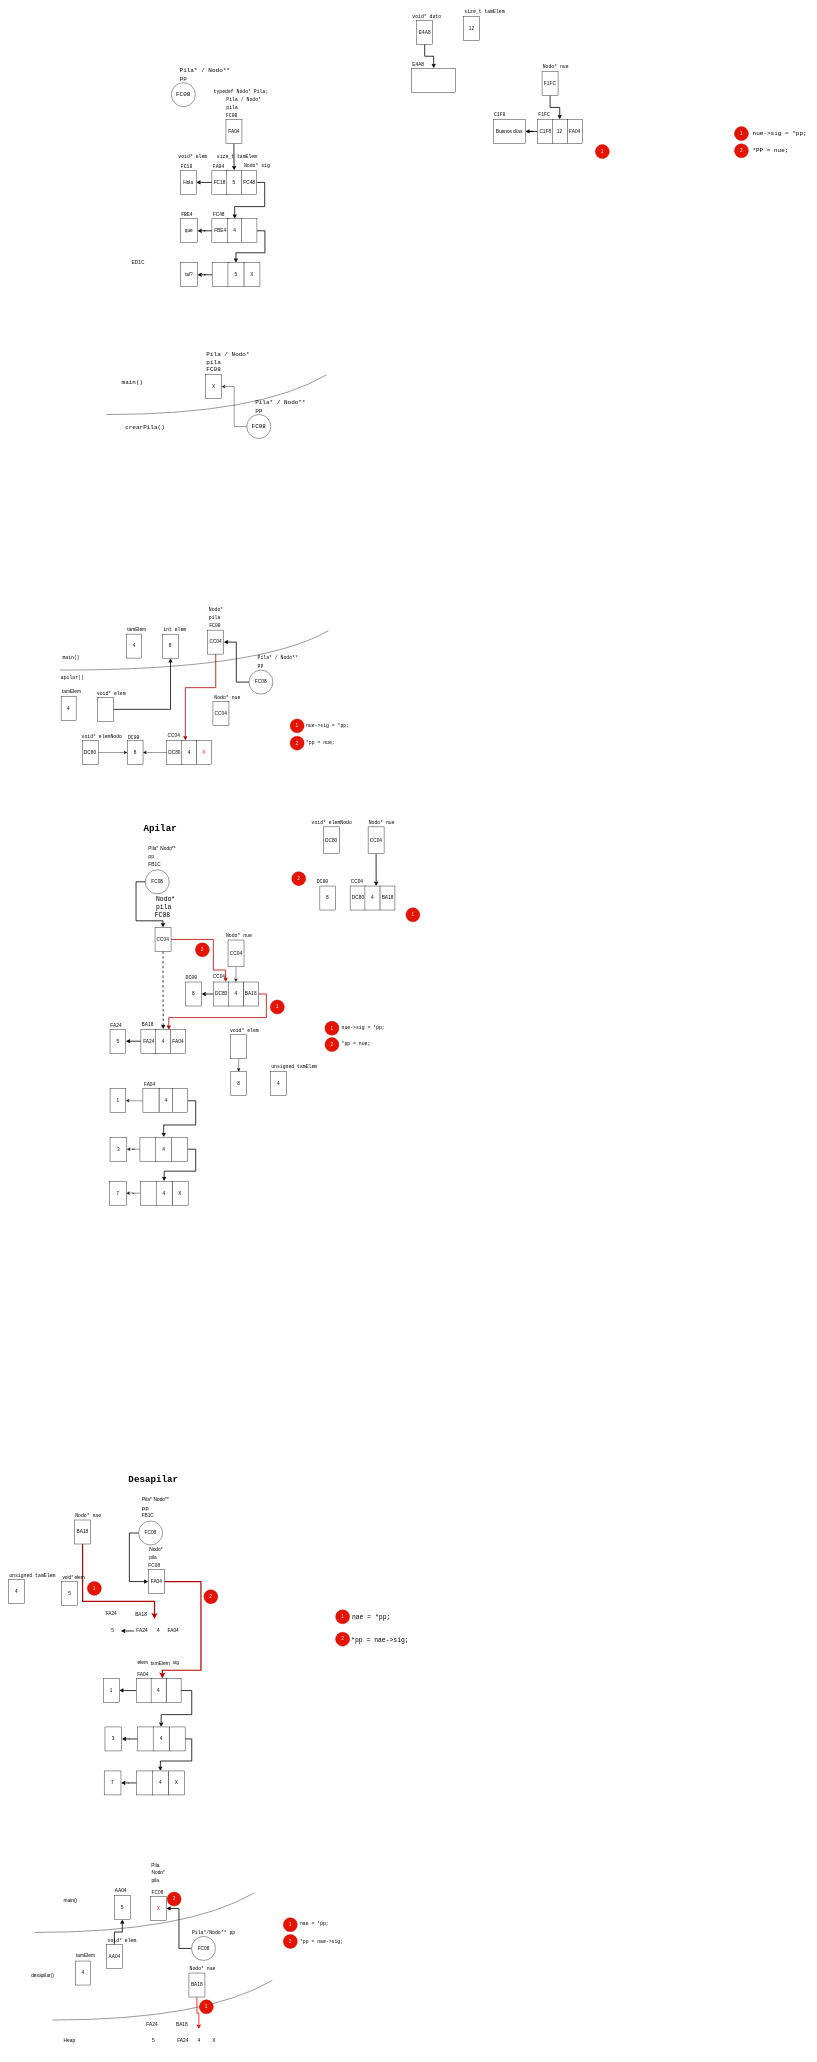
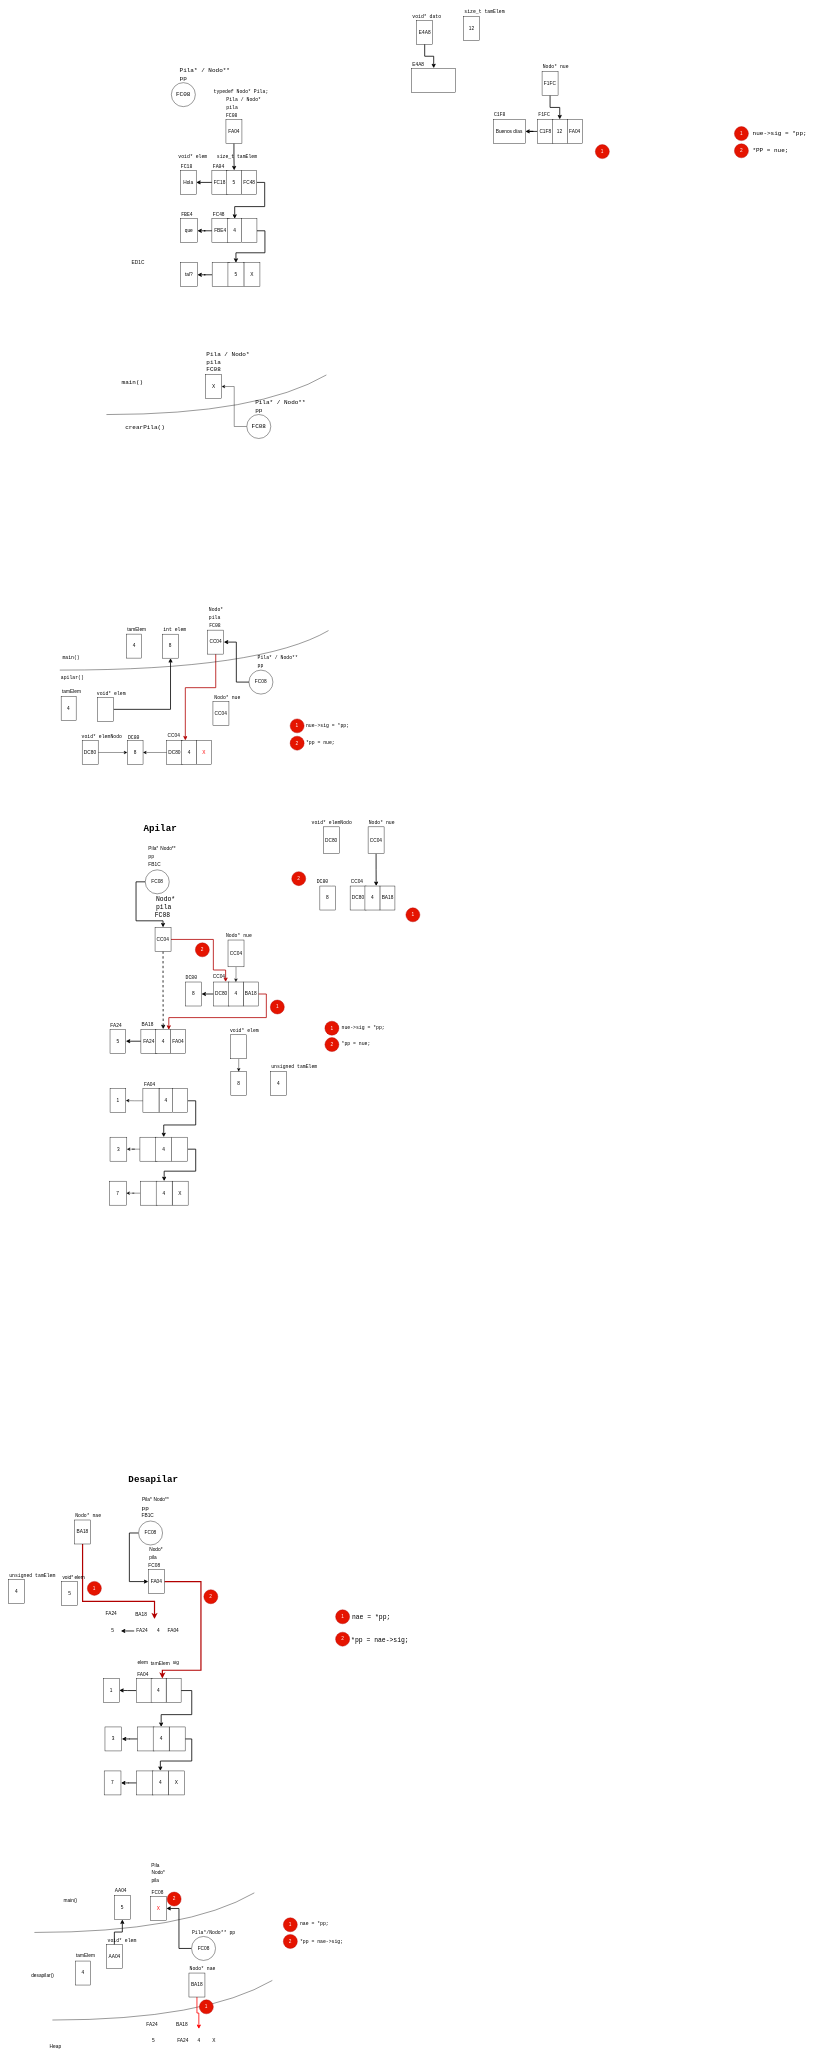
- <mxCell id="67" value="Nodo* sig" style="text;html=1;resizable=0;points=[];autosize=1;align=left;verticalAlign=top;spacingTop=-4;fontFamily=Courier New;" parent="1" vertex="1"><mxGeometry x="607.5" y="405" width="70" height="20" as="geometry" /></mxCell>
- <mxCell id="12" value="Heap" style="text;html=1;resizable=0;points=[];autosize=1;align=left;verticalAlign=top;spacingTop=-4;" parent="1" vertex="1"><mxGeometry x="156.5" y="5091.667" width="40" height="20" as="geometry" /></mxCell>
+ <mxCell id="12" value="Heap" style="text;html=1;resizable=0;points=[];autosize=1;align=left;verticalAlign=top;spacingTop=-4;" parent="1" vertex="1"><mxGeometry x="121.5" y="5106.667" width="40" height="20" as="geometry" /></mxCell>
